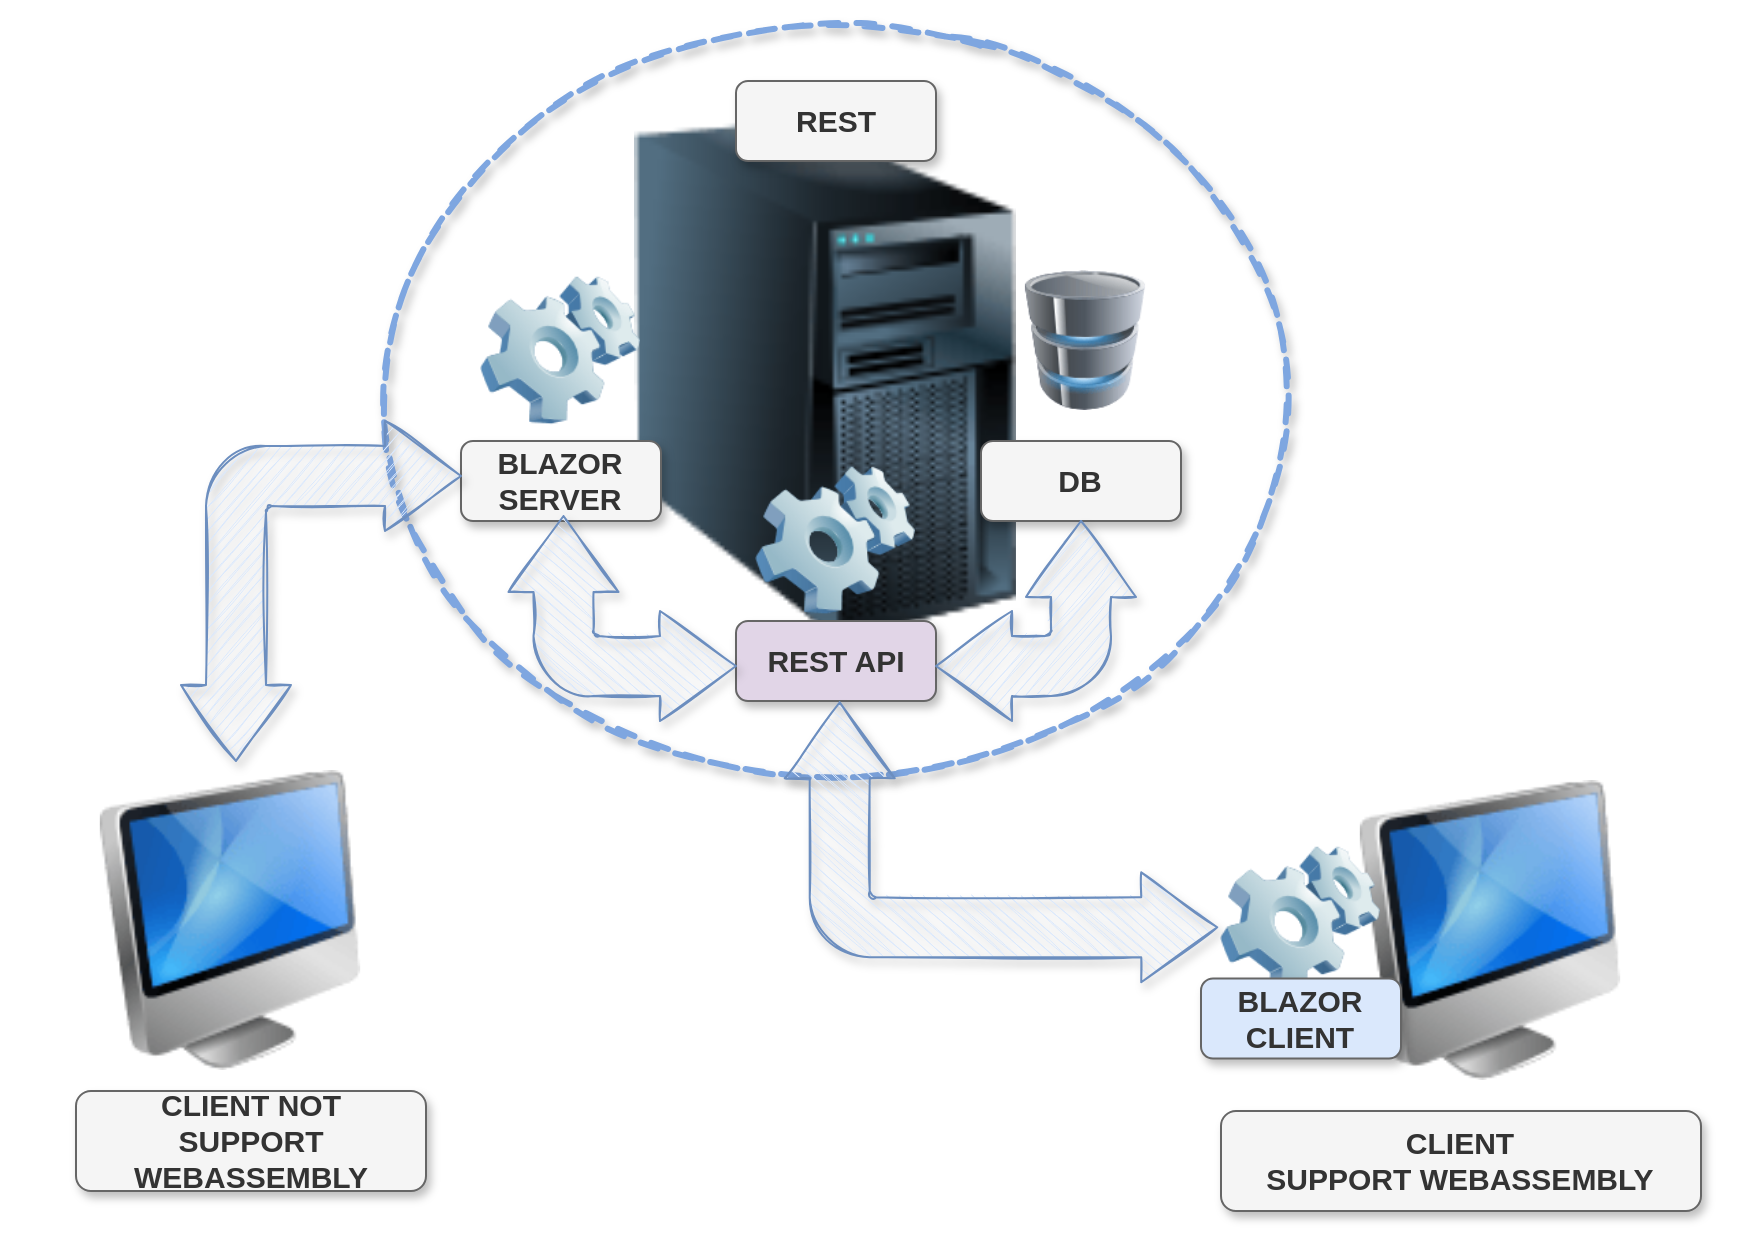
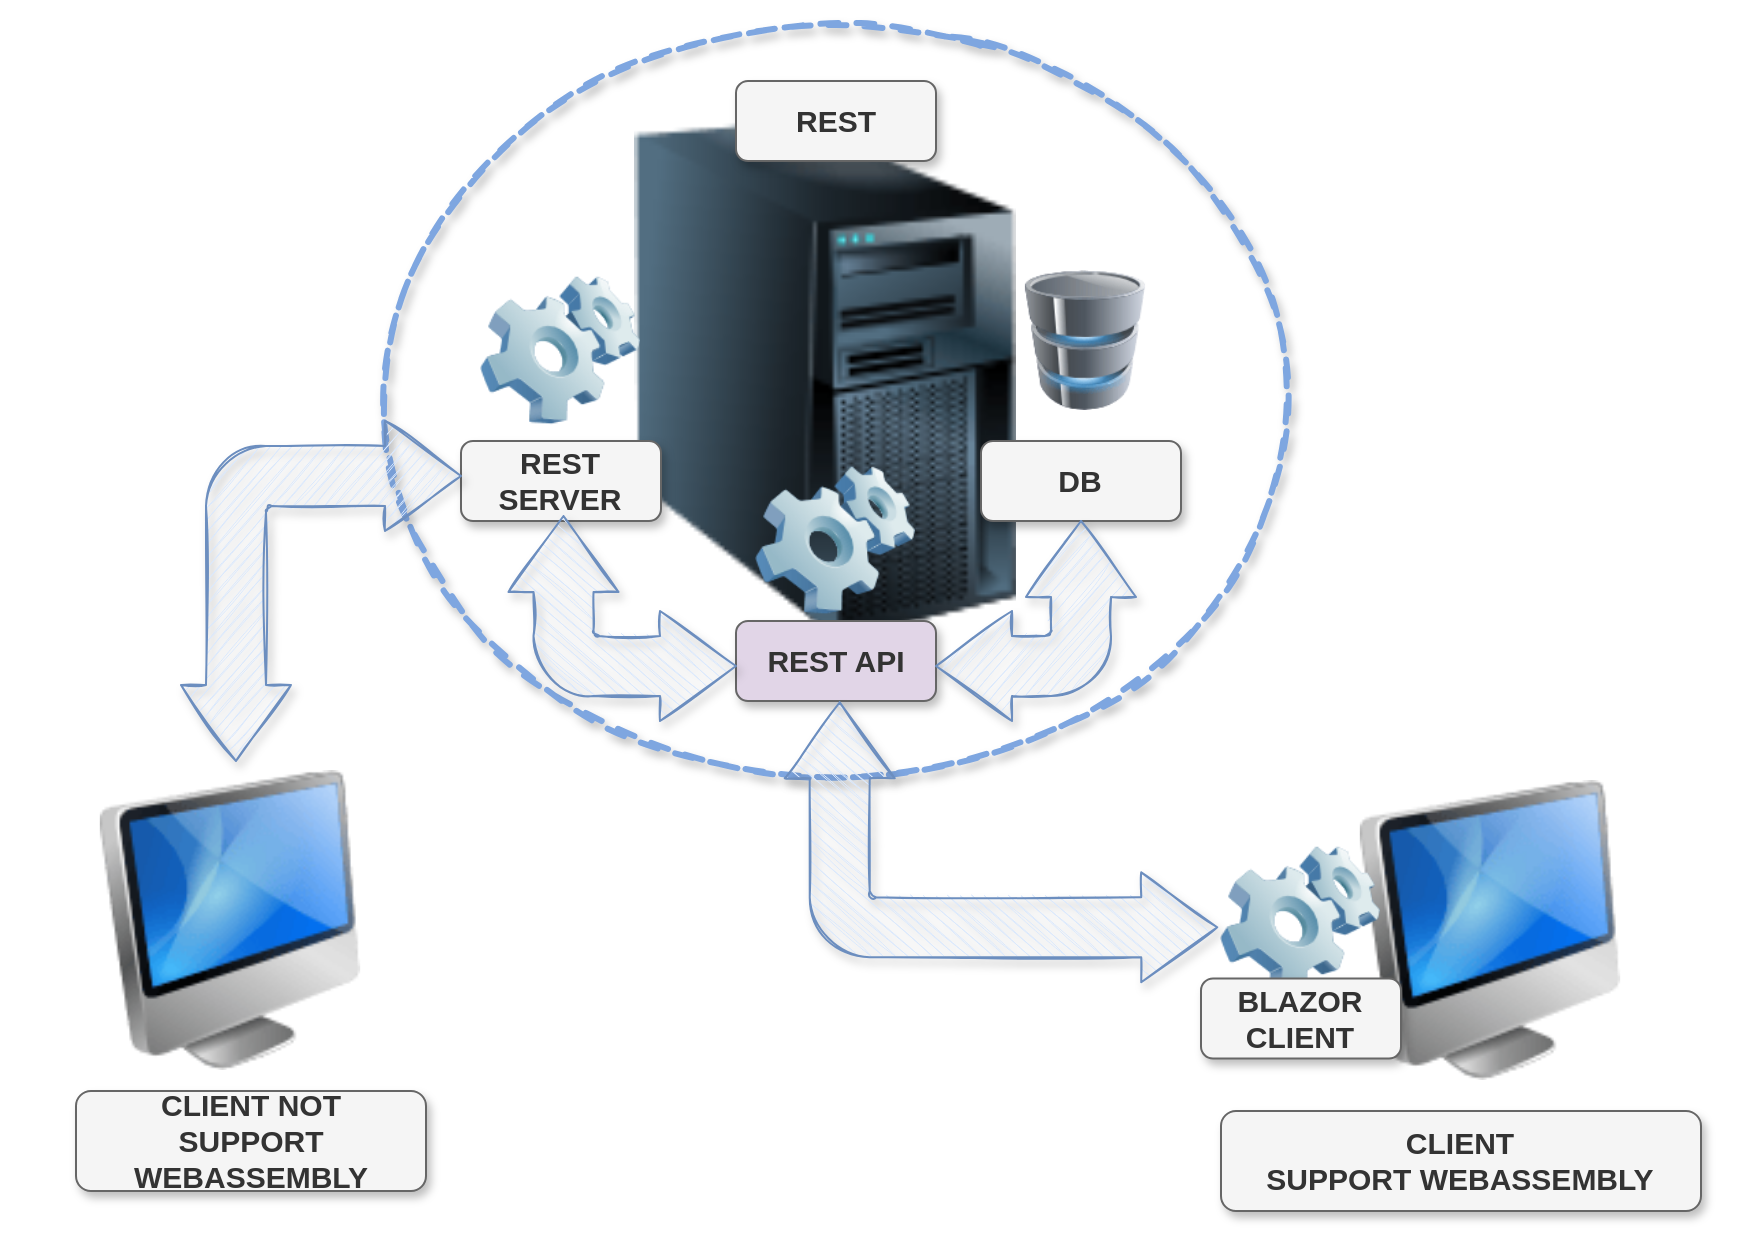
- <mxCell id="13" value="BLAZOR SERVER" style="whiteSpace=wrap;html=1;align=center;fillColor=#f5f5f5;strokeColor=#666666;rounded=1;shadow=1;glass=0;sketch=0;fontStyle=1;fontSize=15;fontColor=#333333;" parent="1" vertex="1"><mxGeometry x="230" y="220" width="100" height="40" as="geometry" /></mxCell>
+ <mxCell id="13" value="REST SERVER" style="whiteSpace=wrap;html=1;align=center;fillColor=#f5f5f5;strokeColor=#666666;rounded=1;shadow=1;glass=0;sketch=0;fontStyle=1;fontSize=15;fontColor=#333333;" parent="1" vertex="1"><mxGeometry x="230" y="220" width="100" height="40" as="geometry" /></mxCell>
- <mxCell id="12" value="BLAZOR CLIENT" style="whiteSpace=wrap;html=1;align=center;fillColor=#dae8fc;strokeColor=#666666;rounded=1;shadow=1;glass=0;sketch=0;fontStyle=1;fontSize=15;fontColor=#333333;" parent="1" vertex="1"><mxGeometry x="600" y="488.75" width="100" height="40" as="geometry" /></mxCell>
+ <mxCell id="12" value="BLAZOR CLIENT" style="whiteSpace=wrap;html=1;align=center;fillColor=#f5f5f5;strokeColor=#666666;rounded=1;shadow=1;glass=0;sketch=0;fontStyle=1;fontSize=15;fontColor=#333333;" parent="1" vertex="1"><mxGeometry x="600" y="488.75" width="100" height="40" as="geometry" /></mxCell>
